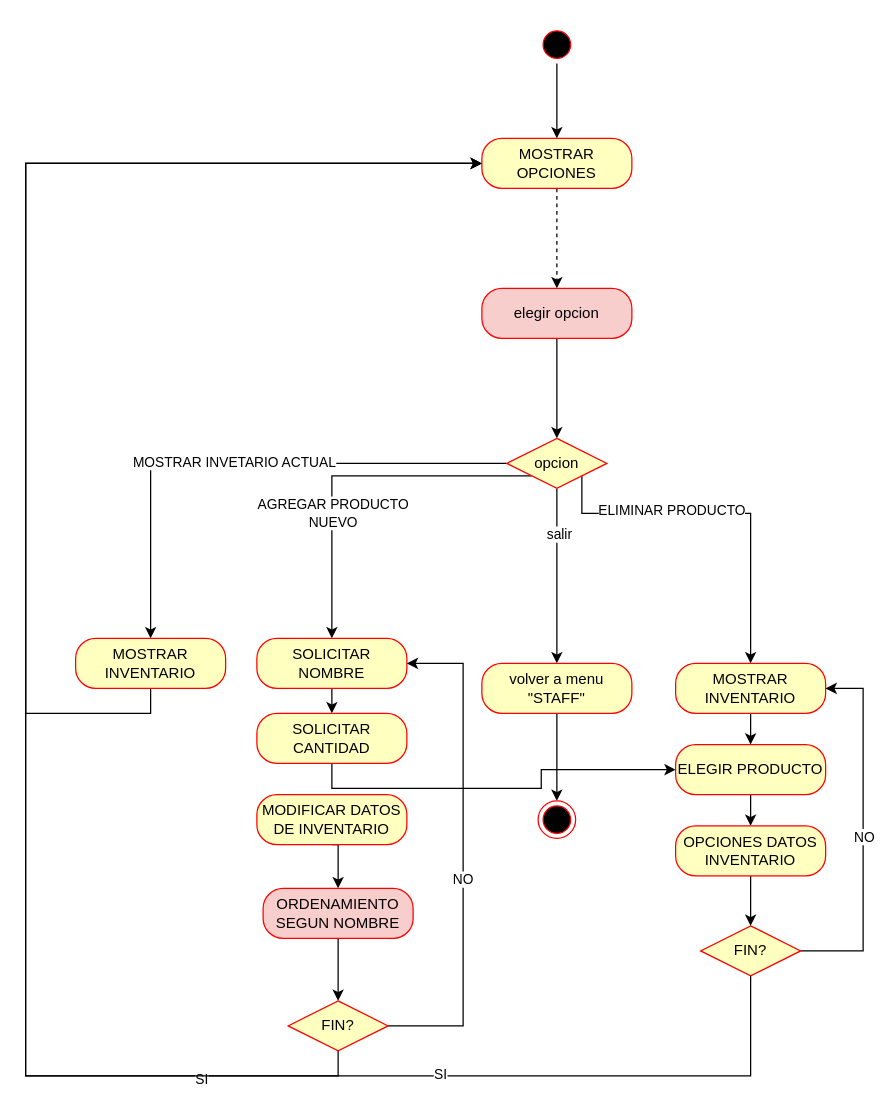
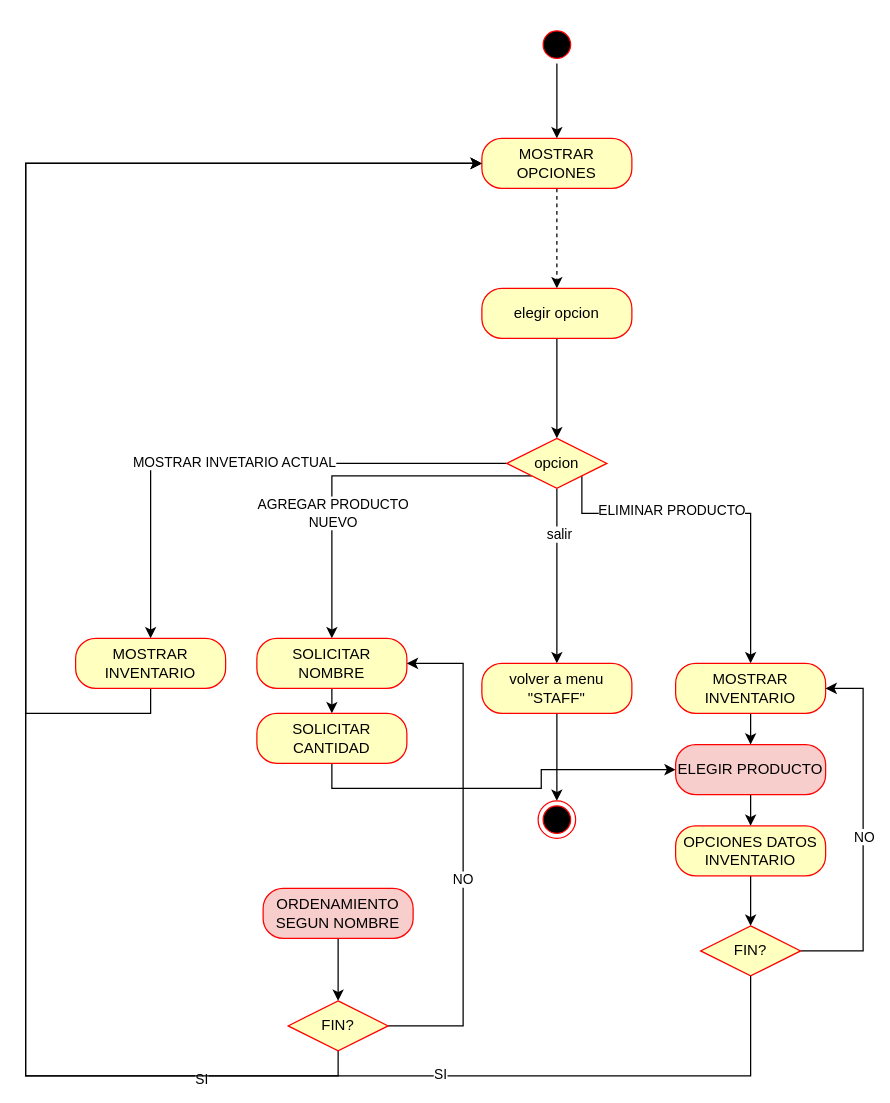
- <mxCell id="14" value="elegir opcion" style="rounded=1;whiteSpace=wrap;html=1;arcSize=40;fontColor=#000000;fillColor=#f8cecc;strokeColor=#ff0000;" vertex="1" parent="1"><mxGeometry x="385" y="230" width="120" height="40" as="geometry" /></mxCell>
+ <mxCell id="14" value="elegir opcion" style="rounded=1;whiteSpace=wrap;html=1;arcSize=40;fontColor=#000000;fillColor=#ffffc0;strokeColor=#ff0000;" vertex="1" parent="1"><mxGeometry x="385" y="230" width="120" height="40" as="geometry" /></mxCell>
- <mxCell id="38" value="ELEGIR PRODUCTO" style="rounded=1;whiteSpace=wrap;html=1;arcSize=40;fontColor=#000000;fillColor=#ffffc0;strokeColor=#ff0000;" vertex="1" parent="1"><mxGeometry x="540" y="595" width="120" height="40" as="geometry" /></mxCell>
+ <mxCell id="38" value="ELEGIR PRODUCTO" style="rounded=1;whiteSpace=wrap;html=1;arcSize=40;fontColor=#000000;fillColor=#f8cecc;strokeColor=#ff0000;" vertex="1" parent="1"><mxGeometry x="540" y="595" width="120" height="40" as="geometry" /></mxCell>
- <mxCell id="27" value="MODIFICAR DATOS DE INVENTARIO" style="rounded=1;whiteSpace=wrap;html=1;arcSize=40;fontColor=#000000;fillColor=#ffffc0;strokeColor=#ff0000;" vertex="1" parent="1"><mxGeometry x="205" y="635" width="120" height="40" as="geometry" /></mxCell>
- <mxCell id="26" style="edgeStyle=orthogonalEdgeStyle;rounded=0;orthogonalLoop=1;jettySize=auto;html=1;exitX=0.5;exitY=1;exitDx=0;exitDy=0;entryX=0.5;entryY=0;entryDx=0;entryDy=0;" edge="1" parent="1" source="27" target="29"><mxGeometry relative="1" as="geometry" /></mxCell>
